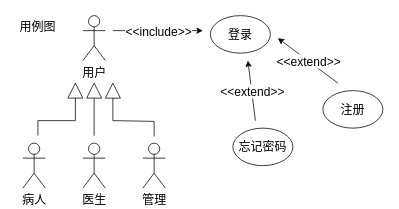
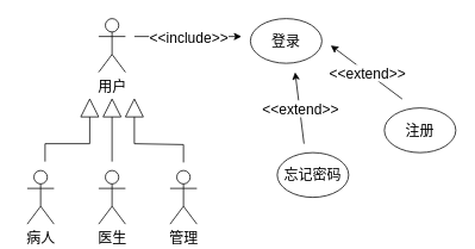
- <mxCell id="2" value="用例图" style="text;html=1;strokeColor=none;fillColor=none;align=center;verticalAlign=middle;whiteSpace=wrap;rounded=0;fontSize=16;" parent="1" vertex="1"><mxGeometry x="20" y="20" width="60" height="30" as="geometry" /></mxCell>
